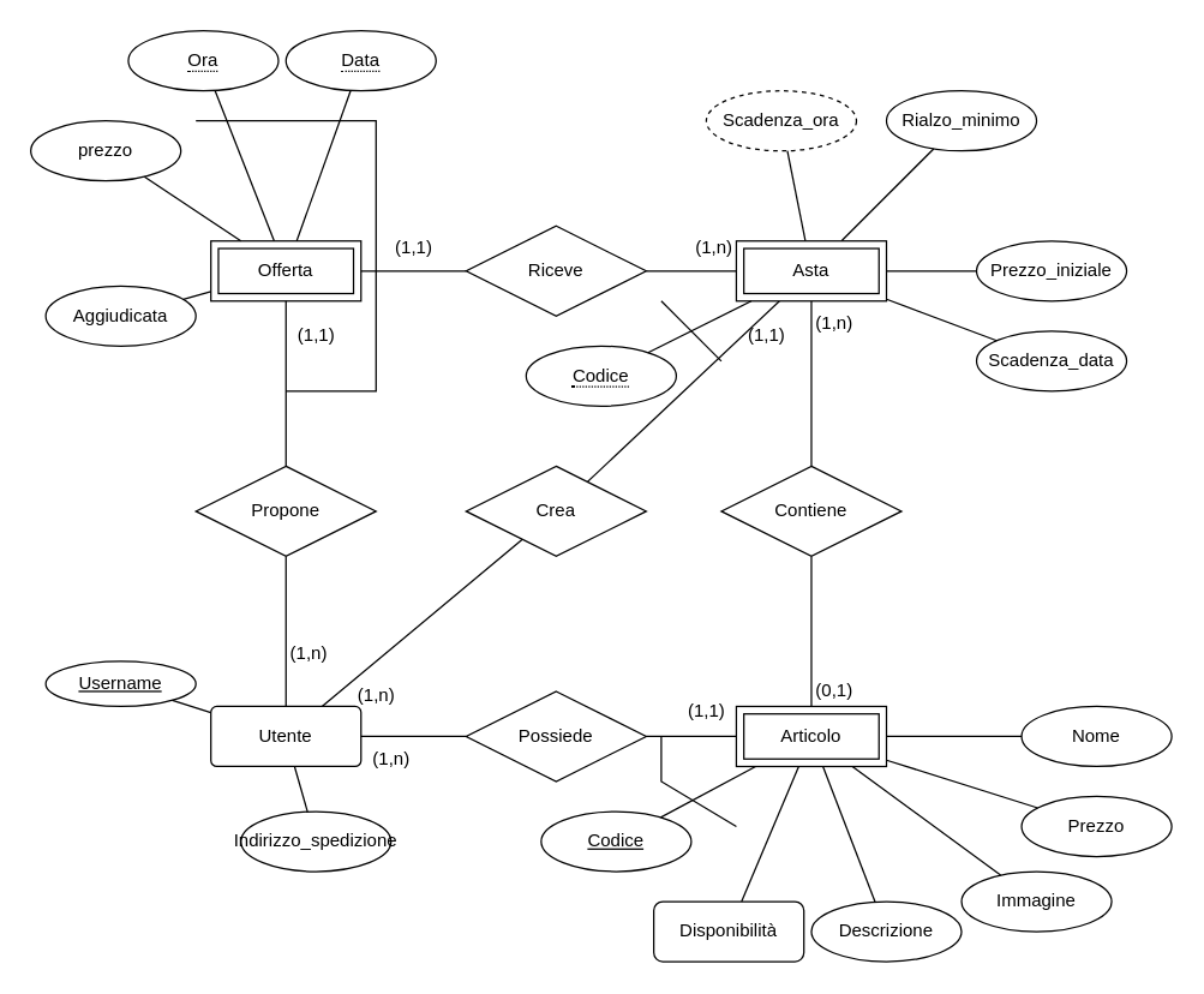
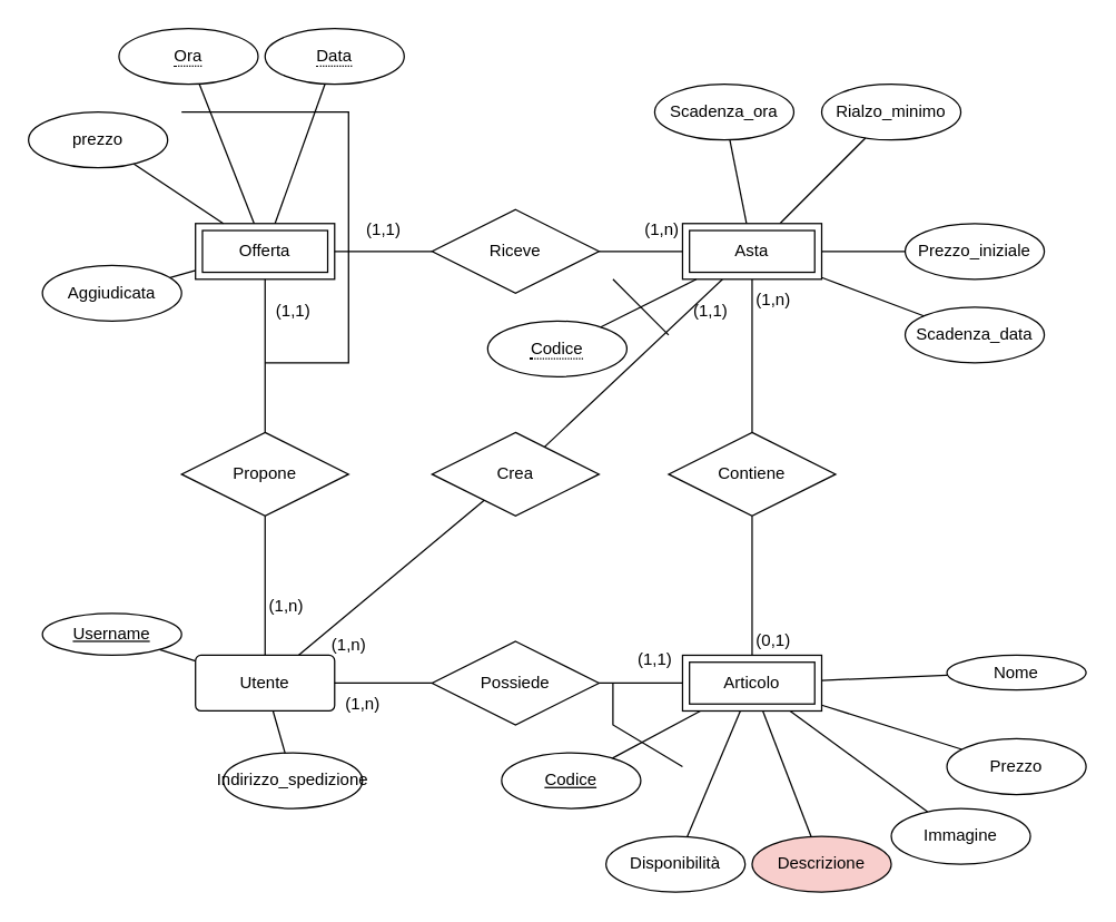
- <mxCell id="15" value="&lt;div&gt;Scadenza_ora&lt;/div&gt;" style="ellipse;whiteSpace=wrap;html=1;align=center;dashed=1;" parent="1" vertex="1"><mxGeometry x="470" y="60" width="100" height="40" as="geometry" /></mxCell>
+ <mxCell id="15" value="&lt;div&gt;Scadenza_ora&lt;/div&gt;" style="ellipse;whiteSpace=wrap;html=1;align=center;" parent="1" vertex="1"><mxGeometry x="470" y="60" width="100" height="40" as="geometry" /></mxCell>
- <mxCell id="7" value="Nome" style="ellipse;whiteSpace=wrap;html=1;align=center;" parent="1" vertex="1"><mxGeometry x="680" y="470" width="100" height="40" as="geometry" /></mxCell>
+ <mxCell id="7" value="Nome" style="ellipse;whiteSpace=wrap;html=1;align=center;" parent="1" vertex="1"><mxGeometry x="680" y="470" width="100" height="25" as="geometry" /></mxCell>
- <mxCell id="14" value="Disponibilità" style="whiteSpace=wrap;html=1;align=center;rounded=1;" parent="1" vertex="1"><mxGeometry x="435" y="600" width="100" height="40" as="geometry" /></mxCell>
+ <mxCell id="14" value="Disponibilità" style="ellipse;whiteSpace=wrap;html=1;align=center;" parent="1" vertex="1"><mxGeometry x="435" y="600" width="100" height="40" as="geometry" /></mxCell>
- <mxCell id="6" value="Descrizione" style="ellipse;whiteSpace=wrap;html=1;align=center;" parent="1" vertex="1"><mxGeometry x="540" y="600" width="100" height="40" as="geometry" /></mxCell>
+ <mxCell id="6" value="Descrizione" style="ellipse;whiteSpace=wrap;html=1;align=center;fillColor=#f8cecc;" parent="1" vertex="1"><mxGeometry x="540" y="600" width="100" height="40" as="geometry" /></mxCell>
